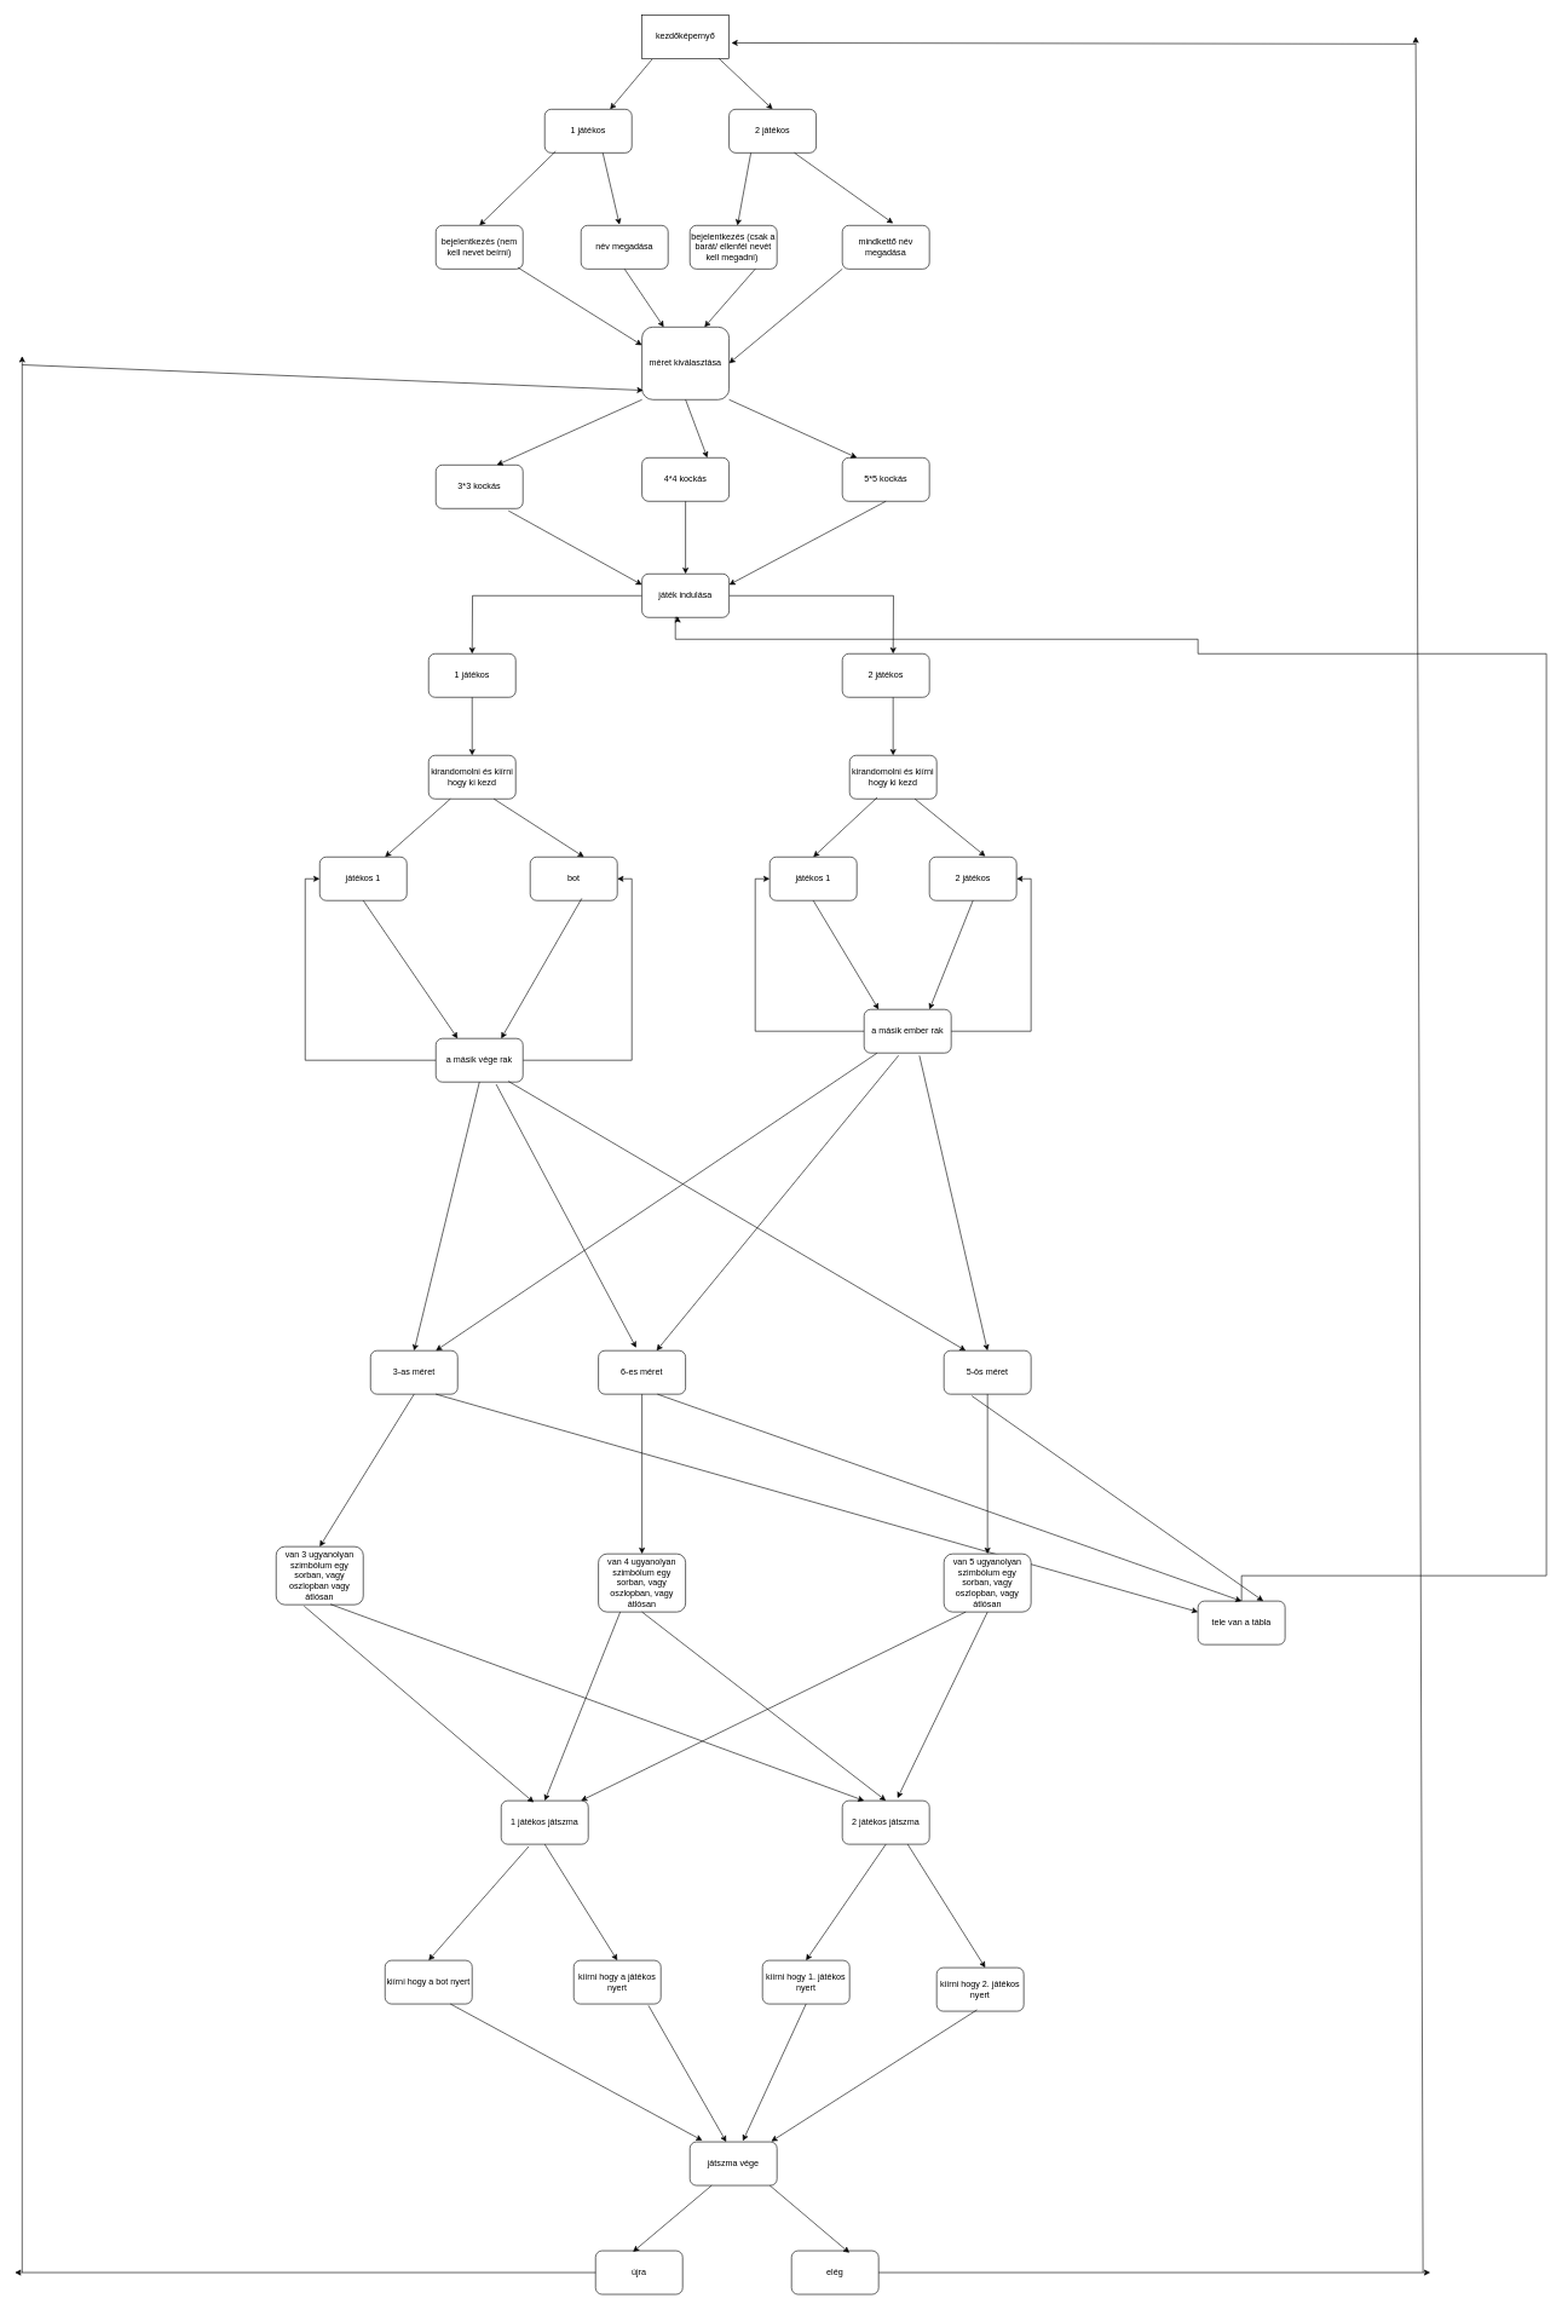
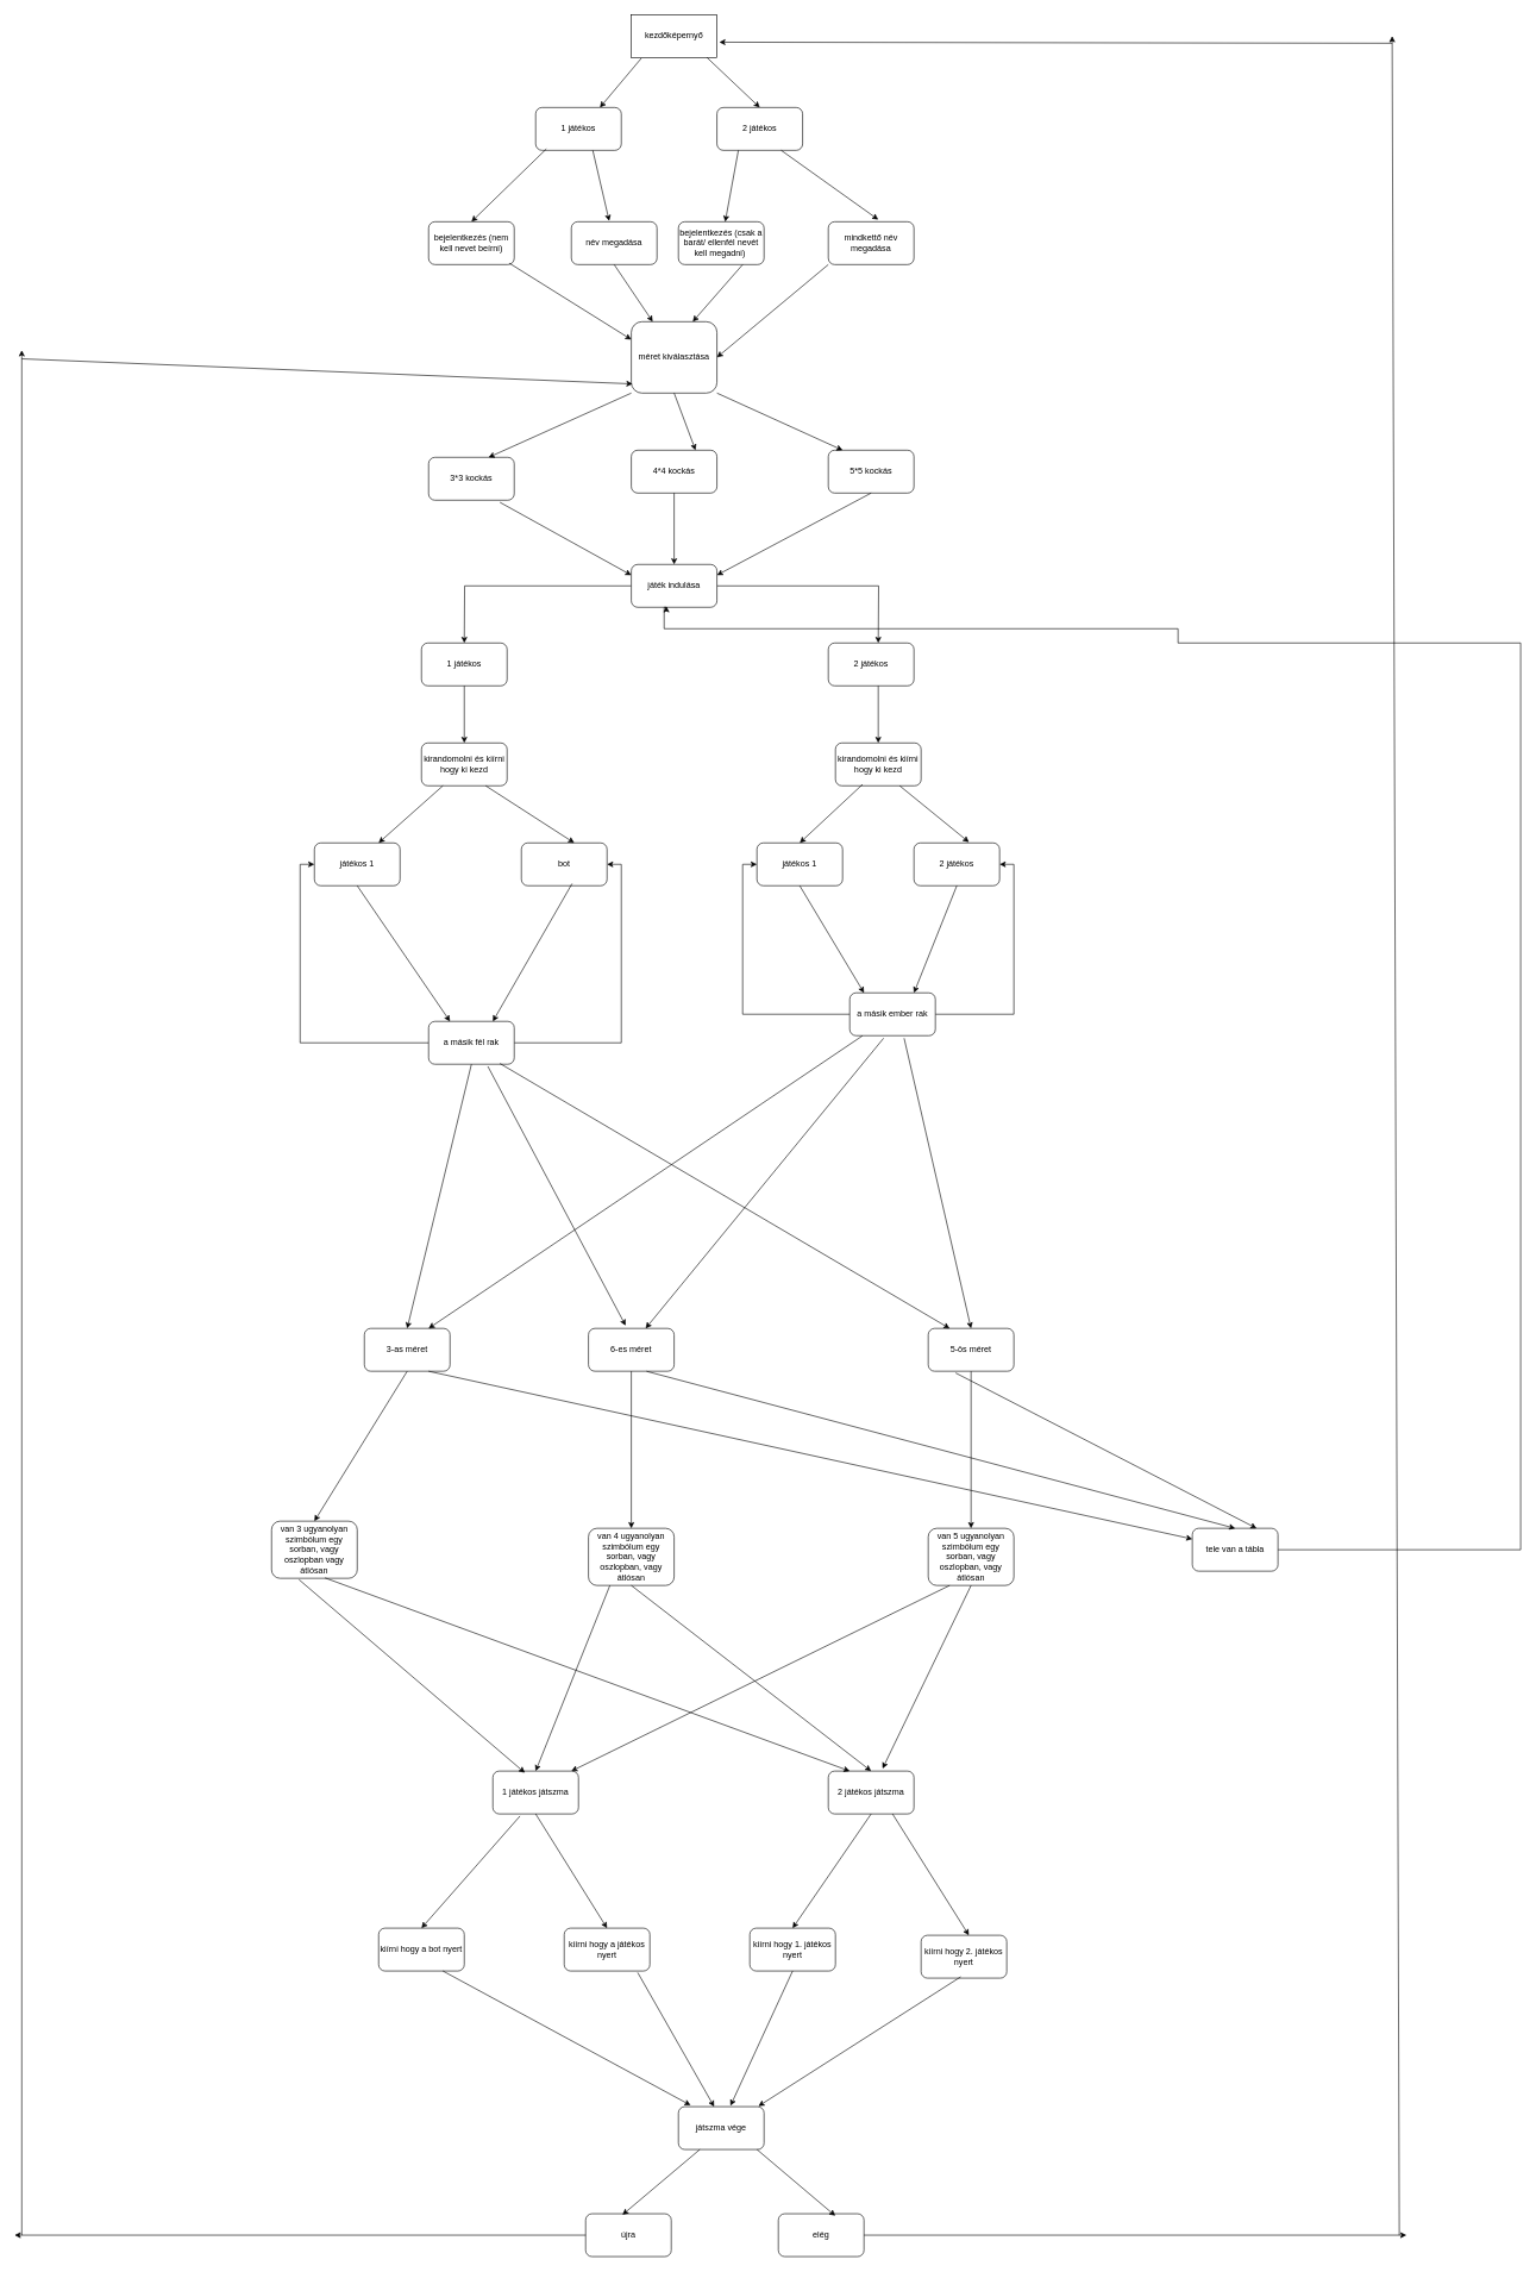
- <mxCell id="52" value="a másik vége rak" style="rounded=1;whiteSpace=wrap;html=1;" vertex="1" parent="1"><mxGeometry x="600" y="1430" width="120" height="60" as="geometry" /></mxCell>
+ <mxCell id="52" value="a másik fél rak" style="rounded=1;whiteSpace=wrap;html=1;" vertex="1" parent="1"><mxGeometry x="600" y="1430" width="120" height="60" as="geometry" /></mxCell>
- <mxCell id="57" value="tele van a tábla" style="rounded=1;whiteSpace=wrap;html=1;" vertex="1" parent="1"><mxGeometry x="1650" y="2205" width="120" height="60" as="geometry" /></mxCell>
+ <mxCell id="57" value="tele van a tábla" style="rounded=1;whiteSpace=wrap;html=1;" vertex="1" parent="1"><mxGeometry x="1670" y="2140" width="120" height="60" as="geometry" /></mxCell>
